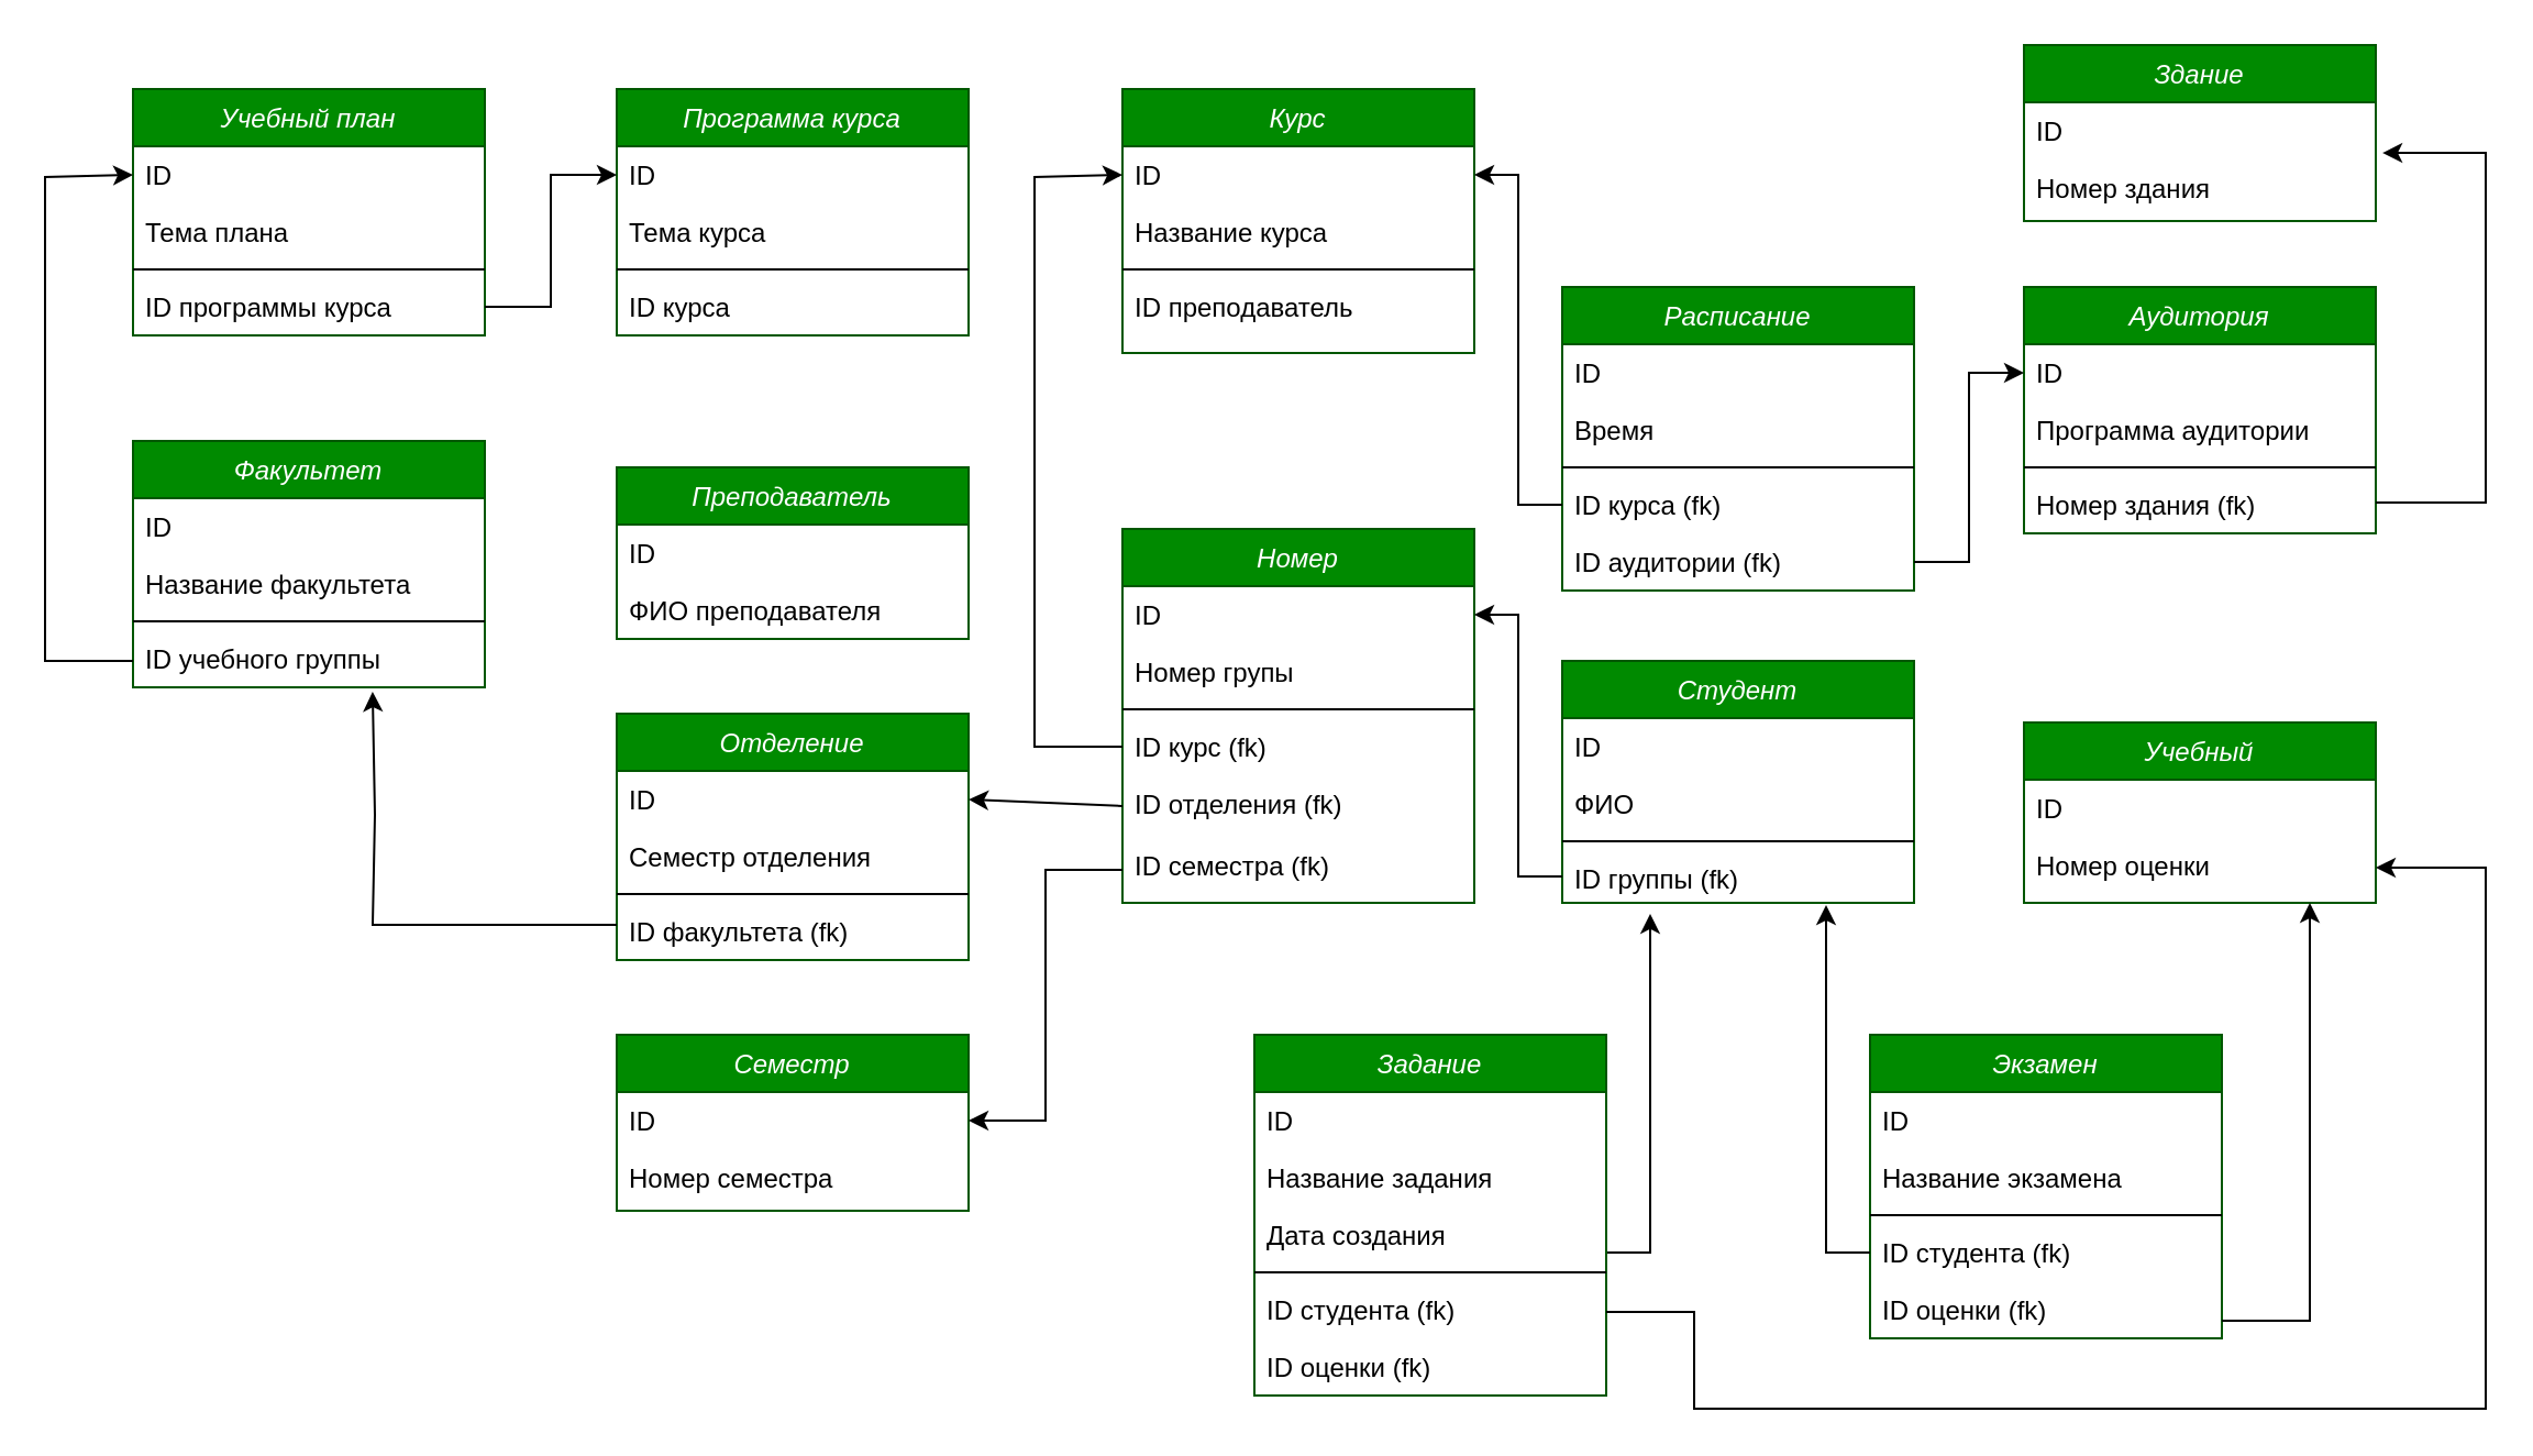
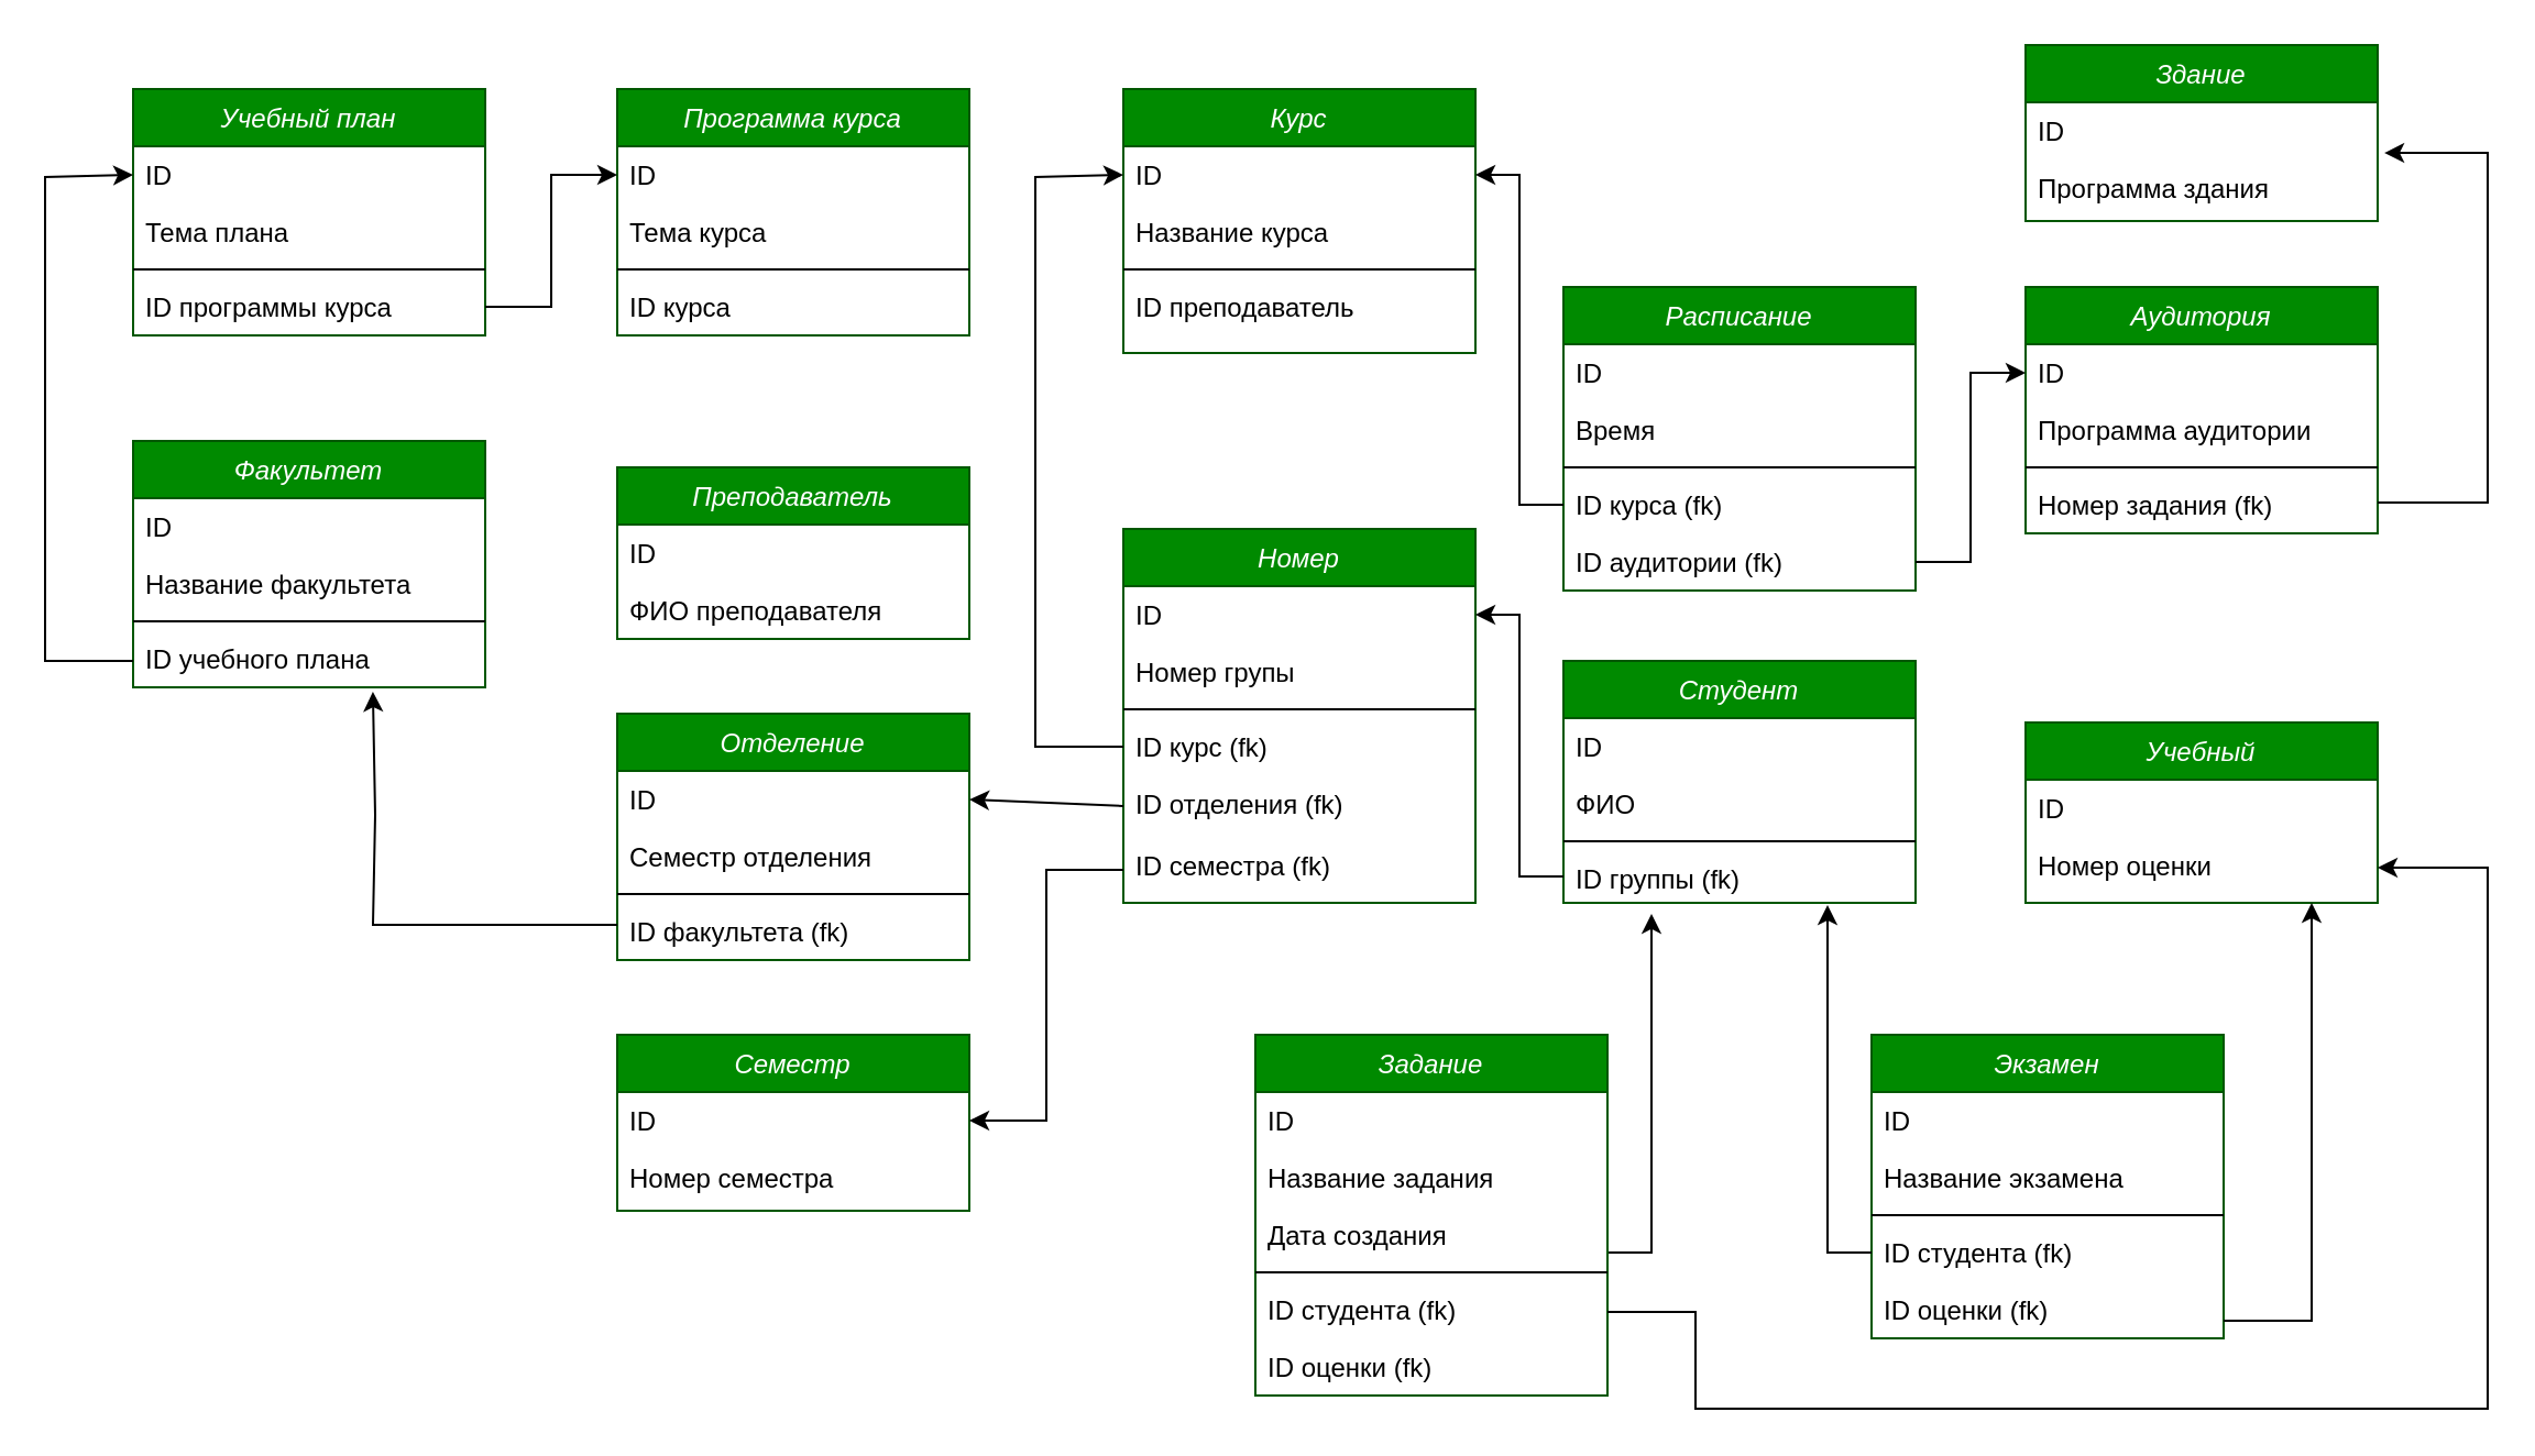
- <mxCell id="27" value="Номер здания" style="text;align=left;verticalAlign=top;spacingLeft=4;spacingRight=4;overflow=hidden;rotatable=0;points=[[0,0.5],[1,0.5]];portConstraint=eastwest;rounded=0;shadow=0;html=0;" vertex="1" parent="25"><mxGeometry y="52" width="160" height="26" as="geometry" /></mxCell>
+ <mxCell id="27" value="Программа здания" style="text;align=left;verticalAlign=top;spacingLeft=4;spacingRight=4;overflow=hidden;rotatable=0;points=[[0,0.5],[1,0.5]];portConstraint=eastwest;rounded=0;shadow=0;html=0;" vertex="1" parent="25"><mxGeometry y="52" width="160" height="26" as="geometry" /></mxCell>
- <mxCell id="32" value="Номер здания (fk)&#10;" style="text;align=left;verticalAlign=top;spacingLeft=4;spacingRight=4;overflow=hidden;rotatable=0;points=[[0,0.5],[1,0.5]];portConstraint=eastwest;rounded=0;shadow=0;html=0;" vertex="1" parent="28"><mxGeometry y="86" width="160" height="26" as="geometry" /></mxCell>
+ <mxCell id="32" value="Номер задания (fk)&#10;" style="text;align=left;verticalAlign=top;spacingLeft=4;spacingRight=4;overflow=hidden;rotatable=0;points=[[0,0.5],[1,0.5]];portConstraint=eastwest;rounded=0;shadow=0;html=0;" vertex="1" parent="28"><mxGeometry y="86" width="160" height="26" as="geometry" /></mxCell>
- <mxCell id="51" value="ID учебного группы" style="text;align=left;verticalAlign=top;spacingLeft=4;spacingRight=4;overflow=hidden;rotatable=0;points=[[0,0.5],[1,0.5]];portConstraint=eastwest;rounded=0;shadow=0;html=0;" vertex="1" parent="47"><mxGeometry y="86" width="160" height="26" as="geometry" /></mxCell>
+ <mxCell id="51" value="ID учебного плана" style="text;align=left;verticalAlign=top;spacingLeft=4;spacingRight=4;overflow=hidden;rotatable=0;points=[[0,0.5],[1,0.5]];portConstraint=eastwest;rounded=0;shadow=0;html=0;" vertex="1" parent="47"><mxGeometry y="86" width="160" height="26" as="geometry" /></mxCell>
